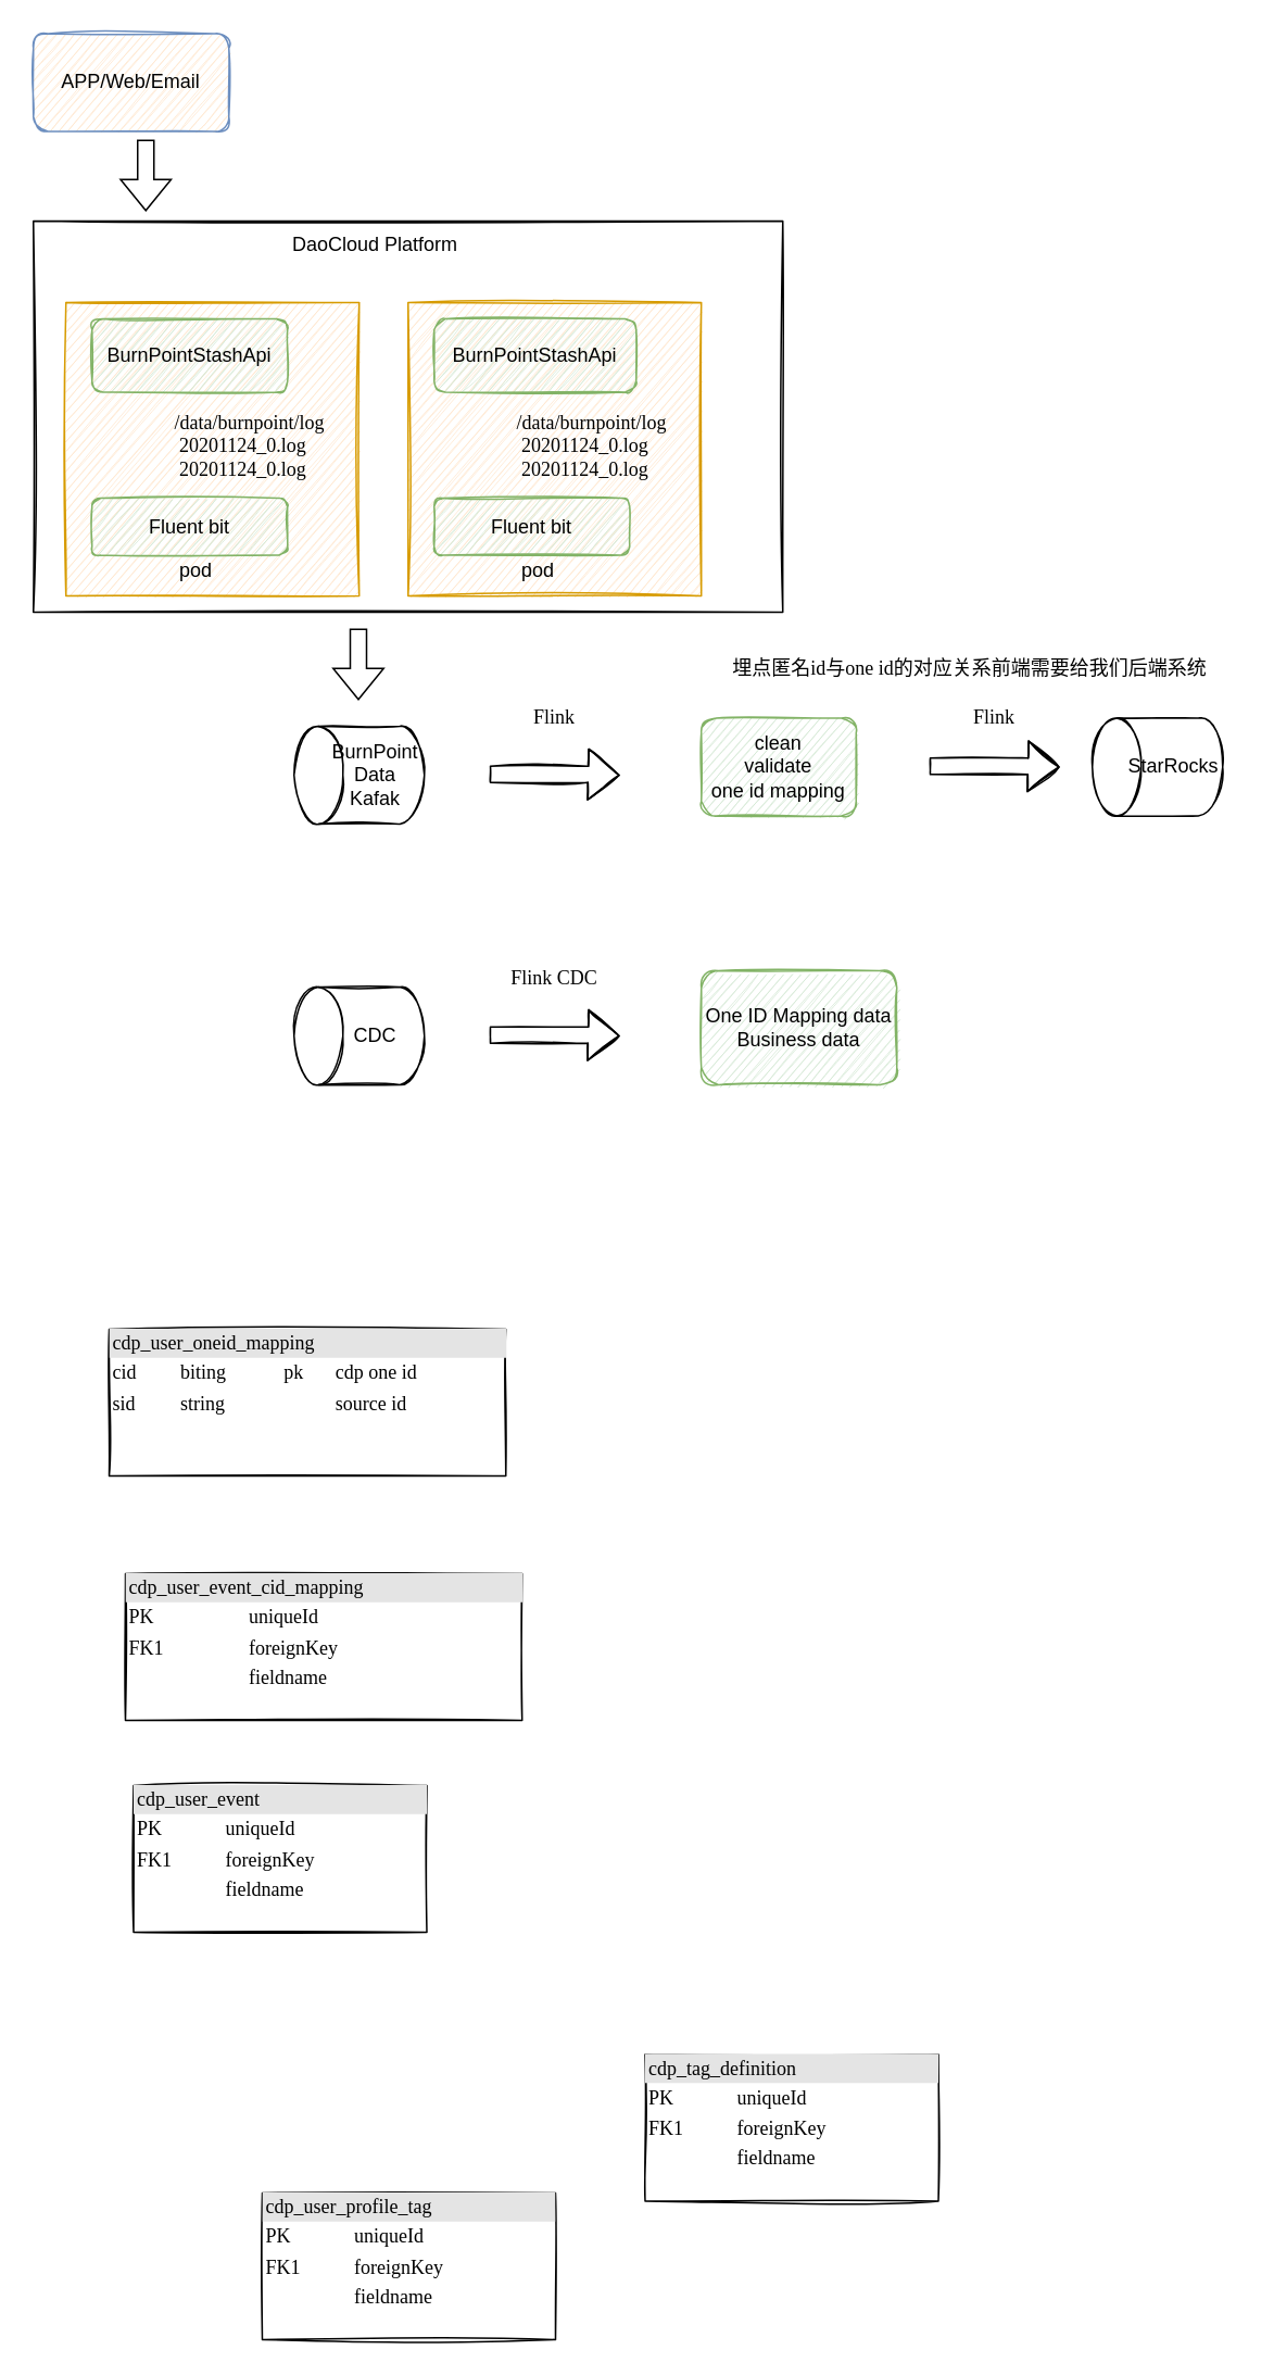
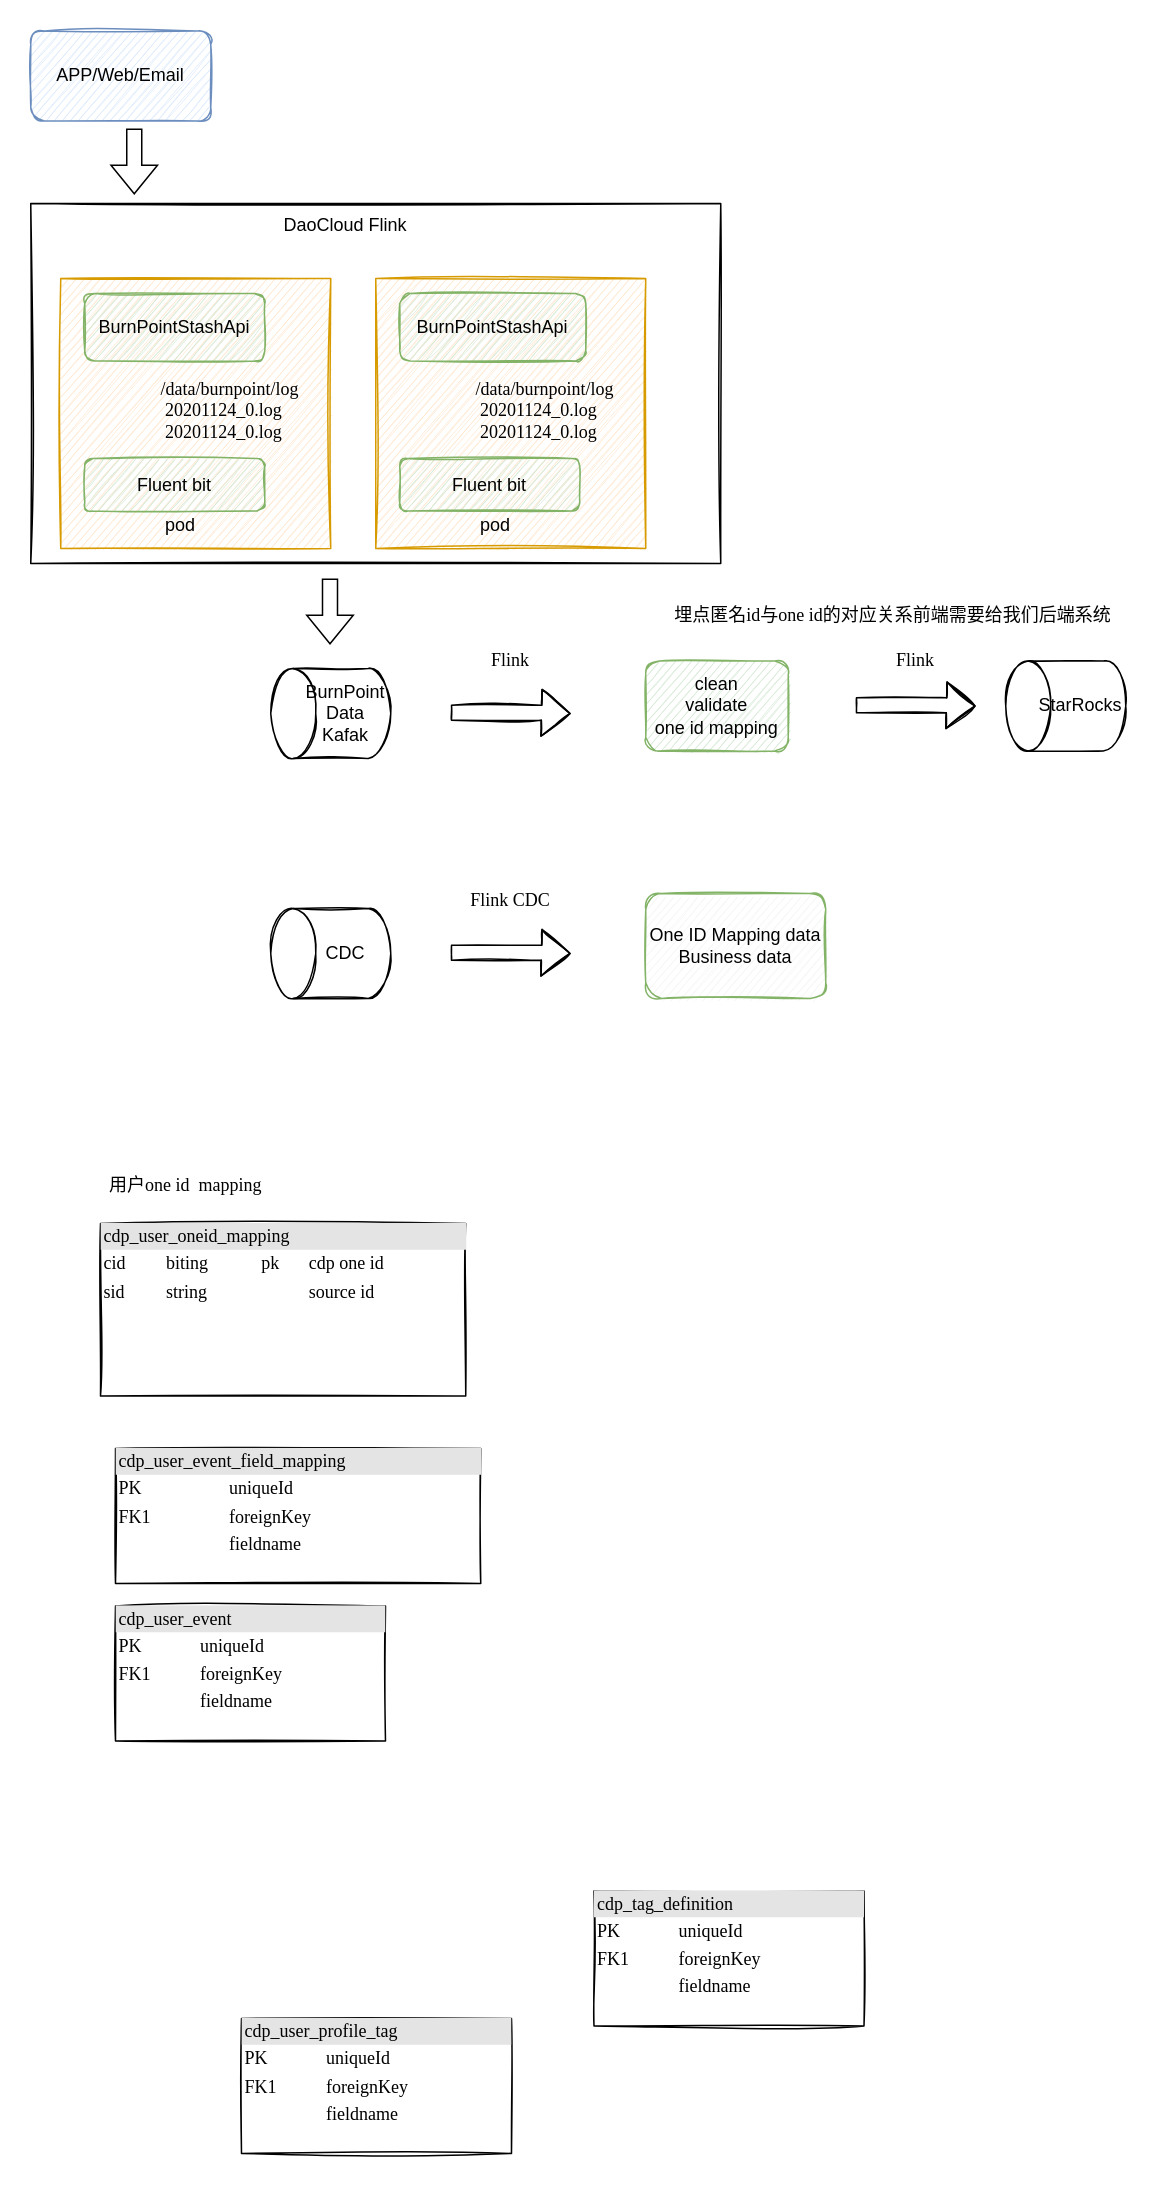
- <mxCell id="2" value="APP/Web/Email" style="rounded=1;whiteSpace=wrap;html=1;fillColor=#ffe6cc;strokeColor=#6c8ebf;sketch=1;" vertex="1" parent="1"><mxGeometry x="20" y="20" width="120" height="60" as="geometry" /></mxCell>
+ <mxCell id="2" value="APP/Web/Email" style="rounded=1;whiteSpace=wrap;html=1;fillColor=#dae8fc;strokeColor=#6c8ebf;sketch=1;" vertex="1" parent="1"><mxGeometry x="20" y="20" width="120" height="60" as="geometry" /></mxCell>
- <mxCell id="4" value="DaoCloud Platform" style="text;html=1;strokeColor=none;fillColor=none;align=center;verticalAlign=middle;whiteSpace=wrap;rounded=0;sketch=1;" vertex="1" parent="1"><mxGeometry x="155" y="135" width="150" height="30" as="geometry" /></mxCell>
+ <mxCell id="4" value="DaoCloud Flink" style="text;html=1;strokeColor=none;fillColor=none;align=center;verticalAlign=middle;whiteSpace=wrap;rounded=0;sketch=1;" vertex="1" parent="1"><mxGeometry x="155" y="135" width="150" height="30" as="geometry" /></mxCell>
- <mxCell id="30" value="One ID Mapping data&lt;br&gt;Business data" style="rounded=1;whiteSpace=wrap;html=1;sketch=1;fillColor=#d5e8d4;strokeColor=#82b366;" vertex="1" parent="1"><mxGeometry x="430" y="595" width="120" height="70" as="geometry" /></mxCell>
+ <mxCell id="30" value="One ID Mapping data&lt;br&gt;Business data" style="rounded=1;whiteSpace=wrap;html=1;sketch=1;fillColor=#f5f5f5;strokeColor=#82b366;" vertex="1" parent="1"><mxGeometry x="430" y="595" width="120" height="70" as="geometry" /></mxCell>
+ <mxCell id="37" value="用户one id &amp;nbsp;mapping" style="text;html=1;strokeColor=none;fillColor=none;align=center;verticalAlign=middle;whiteSpace=wrap;rounded=0;sketch=1;fontFamily=Comic Sans MS;" vertex="1" parent="1"><mxGeometry x="57" y="775" width="133" height="30" as="geometry" /></mxCell>
- <mxCell id="36" value="&lt;div style=&quot;box-sizing:border-box;width:100%;background:#e4e4e4;padding:2px;&quot;&gt;cdp_user_oneid_mapping&lt;/div&gt;&lt;table style=&quot;width:100%;font-size:1em;&quot; cellpadding=&quot;2&quot; cellspacing=&quot;0&quot;&gt;&lt;tbody&gt;&lt;tr&gt;&lt;td&gt;cid&lt;/td&gt;&lt;td&gt;biting&lt;/td&gt;&lt;td&gt;pk&lt;/td&gt;&lt;td&gt;cdp one id&lt;/td&gt;&lt;/tr&gt;&lt;tr&gt;&lt;td&gt;sid&lt;span style=&quot;white-space: pre;&quot;&gt; &lt;/span&gt;&lt;/td&gt;&lt;td&gt;string&lt;/td&gt;&lt;td&gt;&lt;br&gt;&lt;/td&gt;&lt;td&gt;source id&lt;/td&gt;&lt;/tr&gt;&lt;/tbody&gt;&lt;/table&gt;" style="verticalAlign=top;align=left;overflow=fill;html=1;rounded=0;sketch=1;fontFamily=Comic Sans MS;gradientColor=none;" vertex="1" parent="1"><mxGeometry x="66.5" y="815" width="243.5" height="90" as="geometry" /></mxCell>
+ <mxCell id="36" value="&lt;div style=&quot;box-sizing:border-box;width:100%;background:#e4e4e4;padding:2px;&quot;&gt;cdp_user_oneid_mapping&lt;/div&gt;&lt;table style=&quot;width:100%;font-size:1em;&quot; cellpadding=&quot;2&quot; cellspacing=&quot;0&quot;&gt;&lt;tbody&gt;&lt;tr&gt;&lt;td&gt;cid&lt;/td&gt;&lt;td&gt;biting&lt;/td&gt;&lt;td&gt;pk&lt;/td&gt;&lt;td&gt;cdp one id&lt;/td&gt;&lt;/tr&gt;&lt;tr&gt;&lt;td&gt;sid&lt;span style=&quot;white-space: pre;&quot;&gt; &lt;/span&gt;&lt;/td&gt;&lt;td&gt;string&lt;/td&gt;&lt;td&gt;&lt;br&gt;&lt;/td&gt;&lt;td&gt;source id&lt;/td&gt;&lt;/tr&gt;&lt;/tbody&gt;&lt;/table&gt;" style="verticalAlign=top;align=left;overflow=fill;html=1;rounded=0;sketch=1;fontFamily=Comic Sans MS;gradientColor=none;" vertex="1" parent="1"><mxGeometry x="66.5" y="815" width="243.5" height="115" as="geometry" /></mxCell>
- <mxCell id="35" value="&lt;div style=&quot;box-sizing:border-box;width:100%;background:#e4e4e4;padding:2px;&quot;&gt;cdp_user_event_cid_mapping&lt;/div&gt;&lt;table style=&quot;width:100%;font-size:1em;&quot; cellpadding=&quot;2&quot; cellspacing=&quot;0&quot;&gt;&lt;tbody&gt;&lt;tr&gt;&lt;td&gt;PK&lt;/td&gt;&lt;td&gt;uniqueId&lt;/td&gt;&lt;/tr&gt;&lt;tr&gt;&lt;td&gt;FK1&lt;/td&gt;&lt;td&gt;foreignKey&lt;/td&gt;&lt;/tr&gt;&lt;tr&gt;&lt;td&gt;&lt;/td&gt;&lt;td&gt;fieldname&lt;/td&gt;&lt;/tr&gt;&lt;/tbody&gt;&lt;/table&gt;" style="verticalAlign=top;align=left;overflow=fill;html=1;rounded=0;sketch=1;fontFamily=Comic Sans MS;gradientColor=none;" vertex="1" parent="1"><mxGeometry x="76.5" y="965" width="243.5" height="90" as="geometry" /></mxCell>
+ <mxCell id="35" value="&lt;div style=&quot;box-sizing:border-box;width:100%;background:#e4e4e4;padding:2px;&quot;&gt;cdp_user_event_field_mapping&lt;/div&gt;&lt;table style=&quot;width:100%;font-size:1em;&quot; cellpadding=&quot;2&quot; cellspacing=&quot;0&quot;&gt;&lt;tbody&gt;&lt;tr&gt;&lt;td&gt;PK&lt;/td&gt;&lt;td&gt;uniqueId&lt;/td&gt;&lt;/tr&gt;&lt;tr&gt;&lt;td&gt;FK1&lt;/td&gt;&lt;td&gt;foreignKey&lt;/td&gt;&lt;/tr&gt;&lt;tr&gt;&lt;td&gt;&lt;/td&gt;&lt;td&gt;fieldname&lt;/td&gt;&lt;/tr&gt;&lt;/tbody&gt;&lt;/table&gt;" style="verticalAlign=top;align=left;overflow=fill;html=1;rounded=0;sketch=1;fontFamily=Comic Sans MS;gradientColor=none;" vertex="1" parent="1"><mxGeometry x="76.5" y="965" width="243.5" height="90" as="geometry" /></mxCell>
- <mxCell id="34" value="&lt;div style=&quot;box-sizing:border-box;width:100%;background:#e4e4e4;padding:2px;&quot;&gt;cdp_user_event&lt;/div&gt;&lt;table style=&quot;width:100%;font-size:1em;&quot; cellpadding=&quot;2&quot; cellspacing=&quot;0&quot;&gt;&lt;tbody&gt;&lt;tr&gt;&lt;td&gt;PK&lt;/td&gt;&lt;td&gt;uniqueId&lt;/td&gt;&lt;/tr&gt;&lt;tr&gt;&lt;td&gt;FK1&lt;/td&gt;&lt;td&gt;foreignKey&lt;/td&gt;&lt;/tr&gt;&lt;tr&gt;&lt;td&gt;&lt;/td&gt;&lt;td&gt;fieldname&lt;/td&gt;&lt;/tr&gt;&lt;/tbody&gt;&lt;/table&gt;" style="verticalAlign=top;align=left;overflow=fill;html=1;rounded=0;sketch=1;fontFamily=Comic Sans MS;gradientColor=none;" vertex="1" parent="1"><mxGeometry x="81.5" y="1095" width="180" height="90" as="geometry" /></mxCell>
+ <mxCell id="34" value="&lt;div style=&quot;box-sizing:border-box;width:100%;background:#e4e4e4;padding:2px;&quot;&gt;cdp_user_event&lt;/div&gt;&lt;table style=&quot;width:100%;font-size:1em;&quot; cellpadding=&quot;2&quot; cellspacing=&quot;0&quot;&gt;&lt;tbody&gt;&lt;tr&gt;&lt;td&gt;PK&lt;/td&gt;&lt;td&gt;uniqueId&lt;/td&gt;&lt;/tr&gt;&lt;tr&gt;&lt;td&gt;FK1&lt;/td&gt;&lt;td&gt;foreignKey&lt;/td&gt;&lt;/tr&gt;&lt;tr&gt;&lt;td&gt;&lt;/td&gt;&lt;td&gt;fieldname&lt;/td&gt;&lt;/tr&gt;&lt;/tbody&gt;&lt;/table&gt;" style="verticalAlign=top;align=left;overflow=fill;html=1;rounded=0;sketch=1;fontFamily=Comic Sans MS;gradientColor=none;" vertex="1" parent="1"><mxGeometry x="76.5" y="1070" width="180" height="90" as="geometry" /></mxCell>
